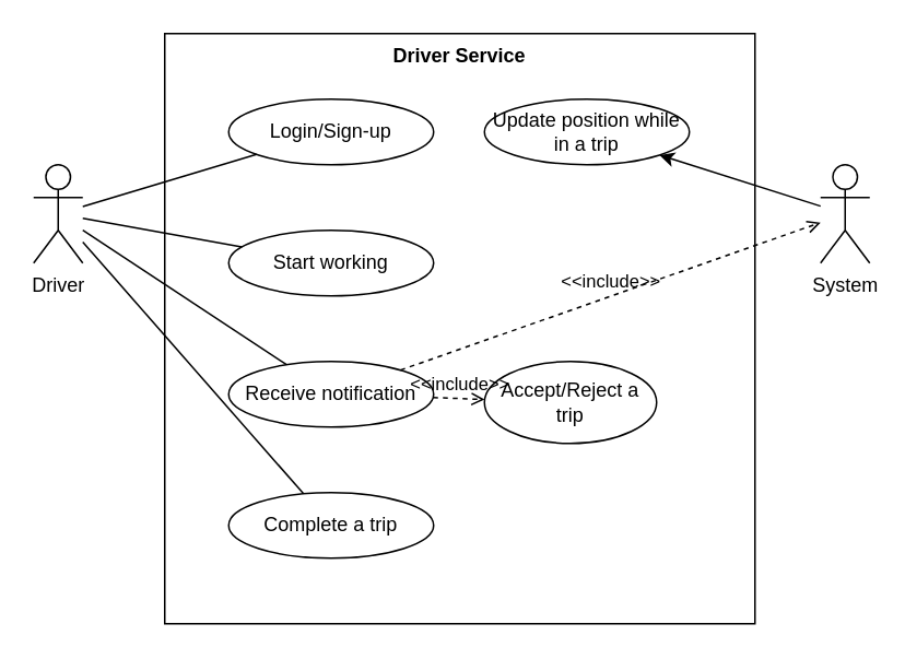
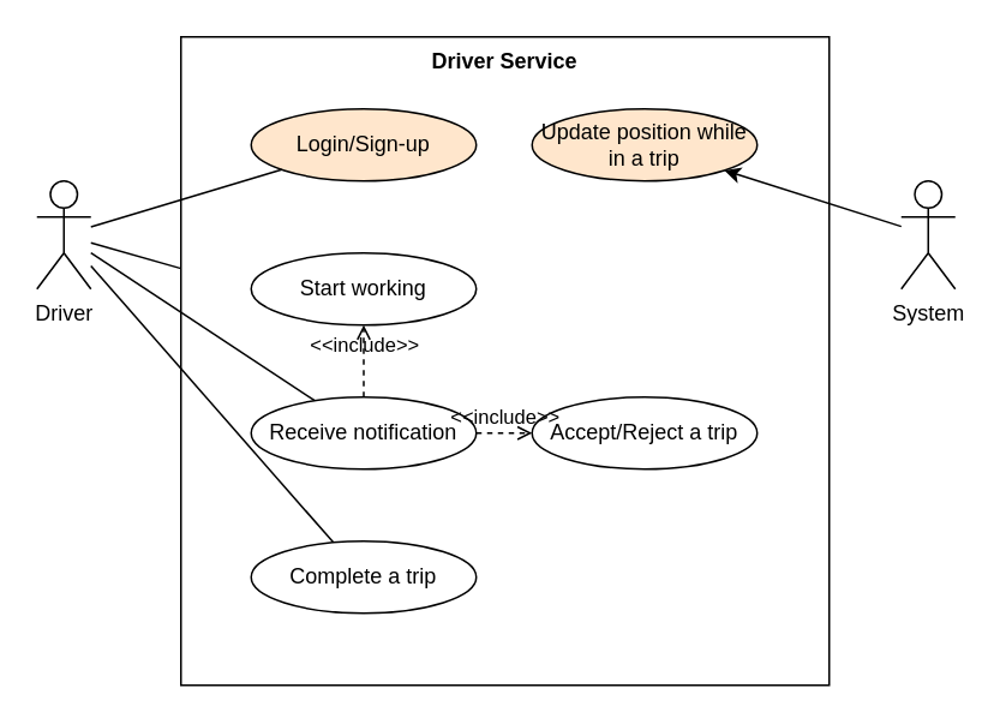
- <mxCell id="3" value="Login/Sign-up" style="ellipse;whiteSpace=wrap;html=1;" vertex="1" parent="1"><mxGeometry x="139" y="60" width="125" height="40" as="geometry" /></mxCell>
+ <mxCell id="3" value="Login/Sign-up" style="ellipse;whiteSpace=wrap;html=1;fillColor=#ffe6cc;" vertex="1" parent="1"><mxGeometry x="139" y="60" width="125" height="40" as="geometry" /></mxCell>
- <mxCell id="6" value="Update position while in a trip" style="ellipse;whiteSpace=wrap;html=1;" vertex="1" parent="1"><mxGeometry x="295" y="60" width="125" height="40" as="geometry" /></mxCell>
+ <mxCell id="6" value="Update position while in a trip" style="ellipse;whiteSpace=wrap;html=1;fillColor=#ffe6cc;" vertex="1" parent="1"><mxGeometry x="295" y="60" width="125" height="40" as="geometry" /></mxCell>
- <mxCell id="10" value="" style="edgeStyle=none;html=1;endArrow=none;verticalAlign=bottom;rounded=0;" edge="1" parent="1" source="8" target="4"><mxGeometry width="160" relative="1" as="geometry"><mxPoint x="60" y="135" as="sourcePoint" /><mxPoint x="162" y="104" as="targetPoint" /></mxGeometry></mxCell>
+ <mxCell id="10" value="" style="edgeStyle=none;html=1;endArrow=none;verticalAlign=bottom;rounded=0;" edge="1" parent="1" source="8" target="2"><mxGeometry width="160" relative="1" as="geometry"><mxPoint x="60" y="135" as="sourcePoint" /><mxPoint x="162" y="104" as="targetPoint" /></mxGeometry></mxCell>
- <mxCell id="15" value="&amp;lt;&amp;lt;include&amp;gt;&amp;gt;" style="edgeStyle=none;html=1;endArrow=open;verticalAlign=bottom;dashed=1;labelBackgroundColor=none;rounded=0;" edge="1" parent="1" source="5" target="13"><mxGeometry width="160" relative="1" as="geometry"><mxPoint x="240" y="210" as="sourcePoint" /><mxPoint x="400" y="210" as="targetPoint" /></mxGeometry></mxCell>
+ <mxCell id="15" value="&amp;lt;&amp;lt;include&amp;gt;&amp;gt;" style="edgeStyle=none;html=1;endArrow=open;verticalAlign=bottom;dashed=1;labelBackgroundColor=none;rounded=0;" edge="1" parent="1" source="5" target="4"><mxGeometry width="160" relative="1" as="geometry"><mxPoint x="240" y="210" as="sourcePoint" /><mxPoint x="400" y="210" as="targetPoint" /></mxGeometry></mxCell>
- <mxCell id="16" value="Accept/Reject a trip" style="ellipse;whiteSpace=wrap;html=1;" vertex="1" parent="1"><mxGeometry x="295" y="220" width="105" height="50" as="geometry" /></mxCell>
+ <mxCell id="16" value="Accept/Reject a trip" style="ellipse;whiteSpace=wrap;html=1;" vertex="1" parent="1"><mxGeometry x="295" y="220" width="125" height="40" as="geometry" /></mxCell>
